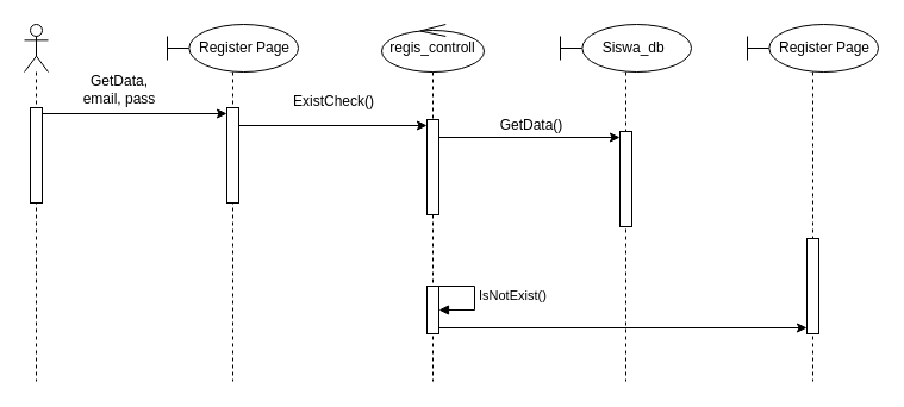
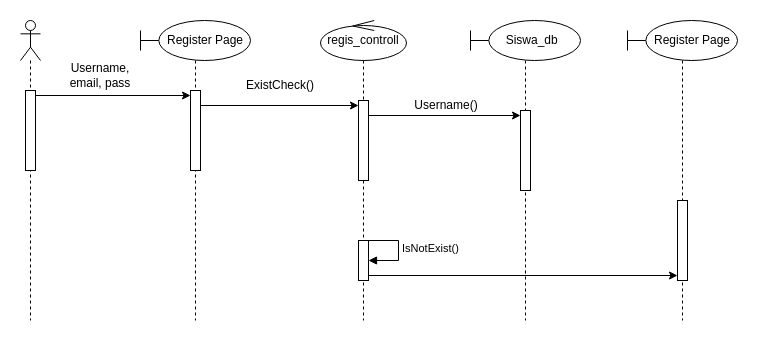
- <mxCell id="6" value="GetData, email, pass" style="text;html=1;strokeColor=none;fillColor=none;align=center;verticalAlign=middle;whiteSpace=wrap;rounded=0;" vertex="1" parent="1"><mxGeometry x="60" y="60" width="80" height="30" as="geometry" /></mxCell>
+ <mxCell id="6" value="Username, email, pass" style="text;html=1;strokeColor=none;fillColor=none;align=center;verticalAlign=middle;whiteSpace=wrap;rounded=0;" vertex="1" parent="1"><mxGeometry x="60" y="60" width="80" height="30" as="geometry" /></mxCell>
- <mxCell id="17" value="GetData()" style="text;html=1;strokeColor=none;fillColor=none;align=center;verticalAlign=middle;whiteSpace=wrap;rounded=0;" vertex="1" parent="1"><mxGeometry x="406" y="90" width="80" height="30" as="geometry" /></mxCell>
+ <mxCell id="17" value="Username()" style="text;html=1;strokeColor=none;fillColor=none;align=center;verticalAlign=middle;whiteSpace=wrap;rounded=0;" vertex="1" parent="1"><mxGeometry x="406" y="90" width="80" height="30" as="geometry" /></mxCell>
